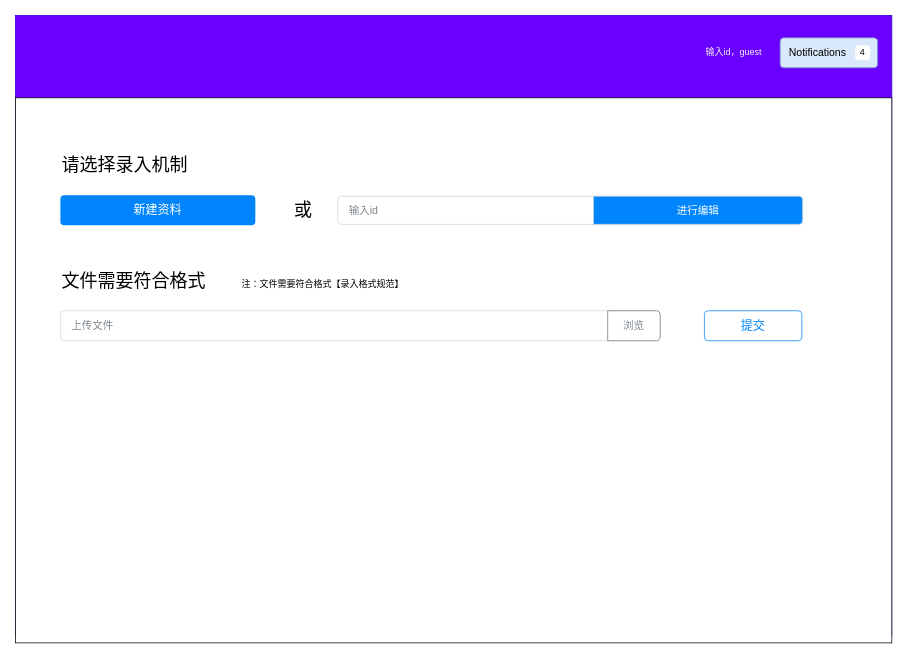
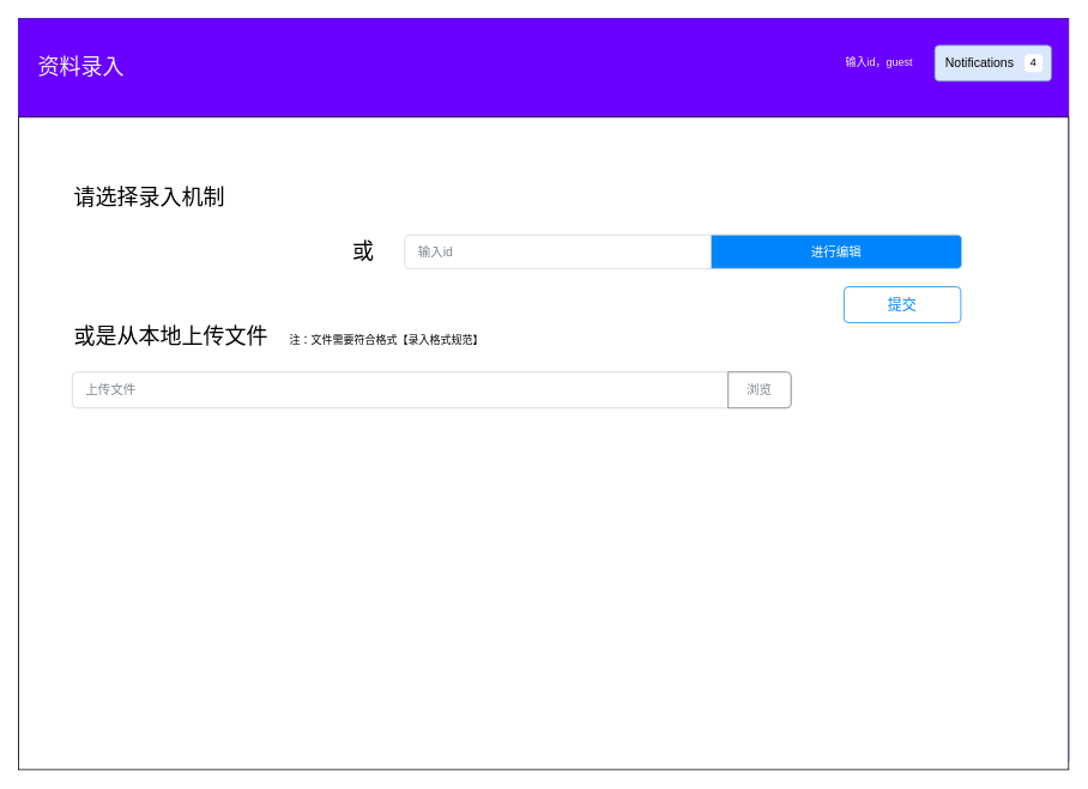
+ <mxCell id="4" value="资料录入" style="text;strokeColor=none;align=left;fillColor=none;html=1;verticalAlign=middle;whiteSpace=wrap;rounded=0;fontSize=24;fontColor=#F2F2F2;" vertex="1" parent="1"><mxGeometry x="40" y="60" width="250" height="30" as="geometry" /></mxCell>
- <mxCell id="12" value="新建资料" style="html=1;shadow=0;dashed=0;shape=mxgraph.bootstrap.rrect;rSize=5;strokeColor=none;strokeWidth=1;fillColor=#0085FC;fontColor=#FFFFFF;whiteSpace=wrap;align=center;verticalAlign=middle;spacingLeft=0;fontStyle=0;fontSize=16;spacing=5;" vertex="1" parent="1"><mxGeometry x="80" y="260" width="260" height="40" as="geometry" /></mxCell>
- <mxCell id="16" value="文件需要符合格式" style="text;strokeColor=none;align=left;fillColor=none;html=1;verticalAlign=middle;whiteSpace=wrap;rounded=0;fontSize=24;" vertex="1" parent="1"><mxGeometry x="80" y="360" width="250" height="30" as="geometry" /></mxCell>
+ <mxCell id="16" value="或是从本地上传文件" style="text;strokeColor=none;align=left;fillColor=none;html=1;verticalAlign=middle;whiteSpace=wrap;rounded=0;fontSize=24;" vertex="1" parent="1"><mxGeometry x="80" y="360" width="250" height="30" as="geometry" /></mxCell>
- <mxCell id="11" value="提交" style="html=1;shadow=0;dashed=0;shape=mxgraph.bootstrap.rrect;rSize=5;strokeColor=#0085FC;strokeWidth=1;fillColor=none;fontColor=#0085FC;whiteSpace=wrap;align=center;verticalAlign=middle;spacingLeft=0;fontStyle=0;fontSize=16;spacing=5;" vertex="1" parent="1"><mxGeometry x="939" y="414" width="130" height="40" as="geometry" /></mxCell>
+ <mxCell id="11" value="提交" style="html=1;shadow=0;dashed=0;shape=mxgraph.bootstrap.rrect;rSize=5;strokeColor=#0085FC;strokeWidth=1;fillColor=none;fontColor=#0085FC;whiteSpace=wrap;align=center;verticalAlign=middle;spacingLeft=0;fontStyle=0;fontSize=16;spacing=5;" vertex="1" parent="1"><mxGeometry x="939" y="319" width="130" height="40" as="geometry" /></mxCell>
